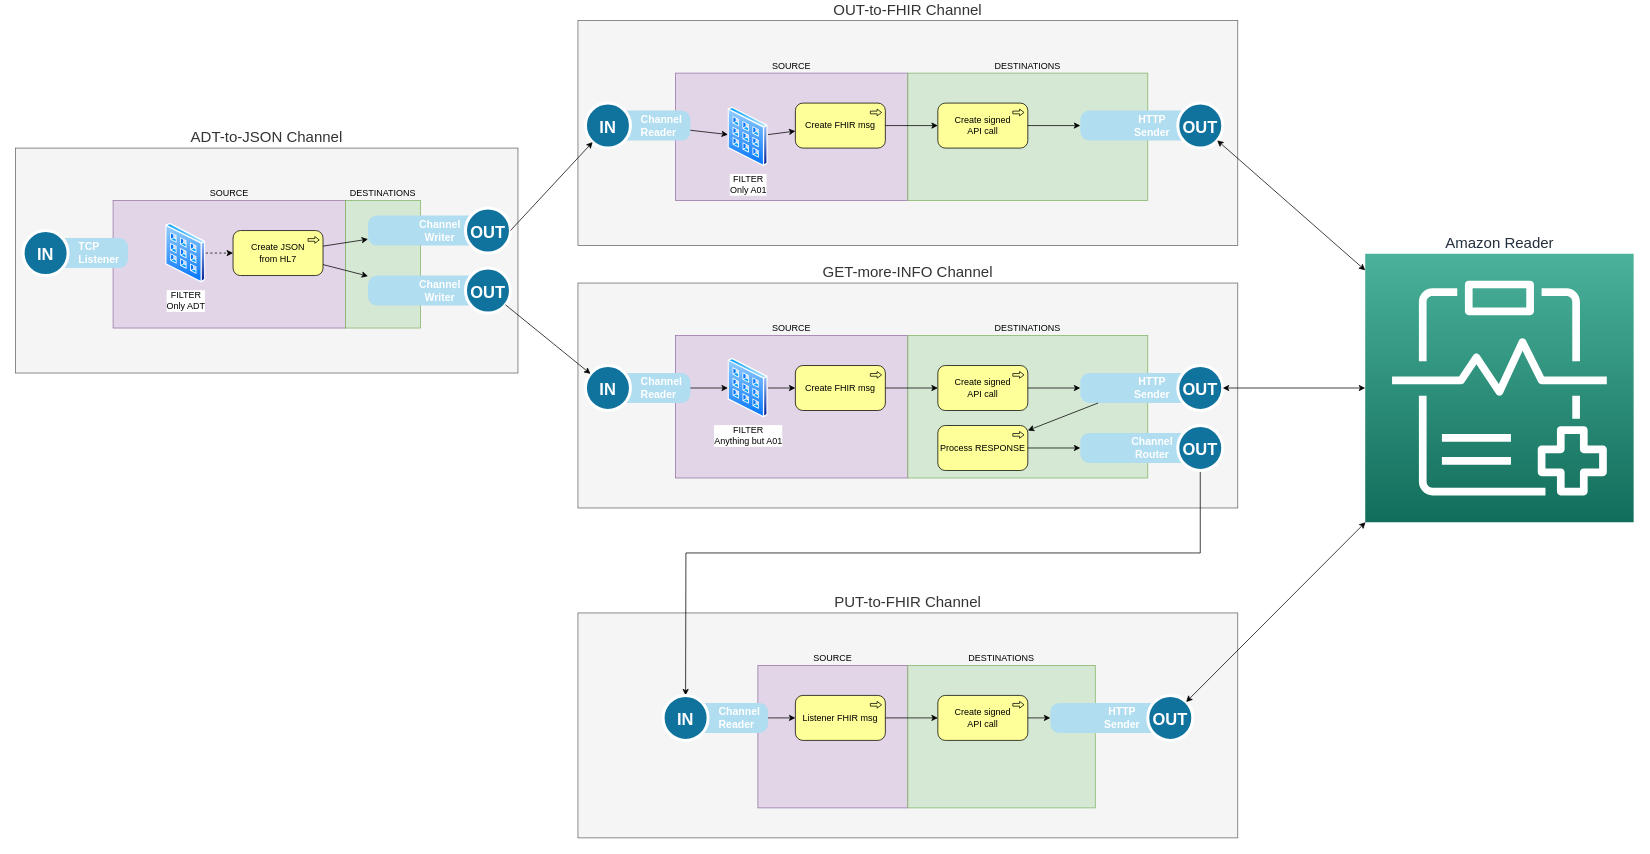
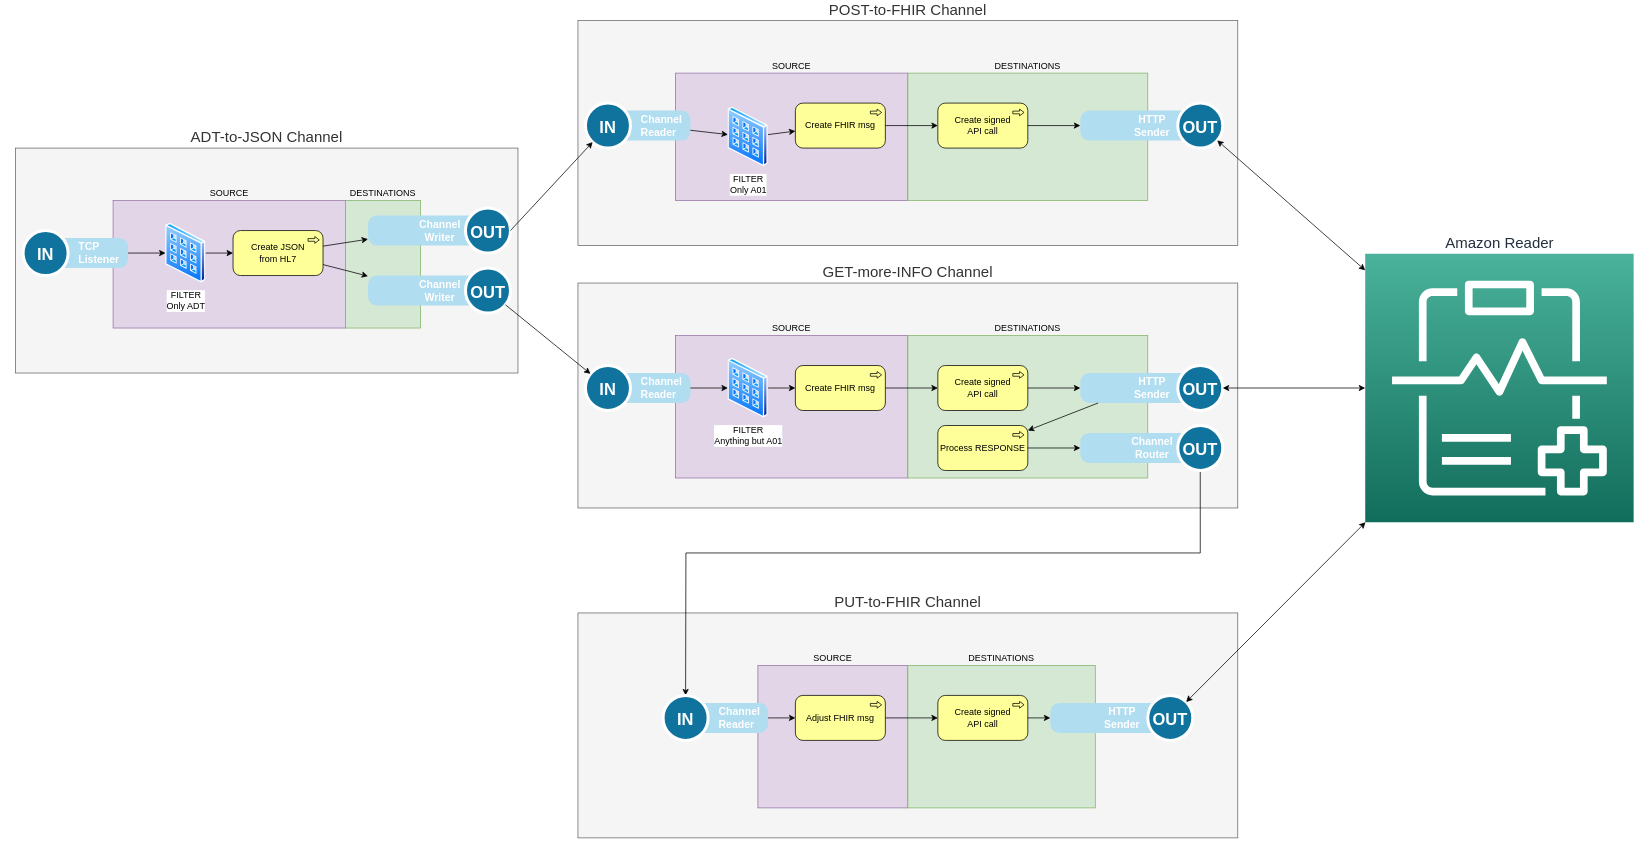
- <mxCell id="14" value="OUT-to-FHIR Channel" style="rounded=0;whiteSpace=wrap;html=1;labelPosition=center;verticalLabelPosition=top;align=center;verticalAlign=bottom;fontSize=20;fillColor=#f5f5f5;fontColor=#333333;strokeColor=#666666;" vertex="1" parent="1"><mxGeometry x="770" y="20" width="880" height="300" as="geometry" /></mxCell>
+ <mxCell id="14" value="POST-to-FHIR Channel" style="rounded=0;whiteSpace=wrap;html=1;labelPosition=center;verticalLabelPosition=top;align=center;verticalAlign=bottom;fontSize=20;fillColor=#f5f5f5;fontColor=#333333;strokeColor=#666666;" vertex="1" parent="1"><mxGeometry x="770" y="20" width="880" height="300" as="geometry" /></mxCell>
+ <mxCell id="34" value="" style="endArrow=classic;html=1;rounded=0;fontSize=20;" edge="1" parent="1" source="8" target="5"><mxGeometry width="50" height="50" relative="1" as="geometry"><mxPoint x="720" y="340" as="sourcePoint" /><mxPoint x="829.586" y="221.984" as="targetPoint" /></mxGeometry></mxCell>
- <mxCell id="33" value="" style="endArrow=classic;html=1;rounded=0;fontSize=20;dashed=1;" edge="1" parent="1" source="5" target="6"><mxGeometry width="50" height="50" relative="1" as="geometry"><mxPoint x="710" y="330" as="sourcePoint" /><mxPoint x="819.586" y="211.984" as="targetPoint" /></mxGeometry></mxCell>
+ <mxCell id="33" value="" style="endArrow=classic;html=1;rounded=0;fontSize=20;" edge="1" parent="1" source="5" target="6"><mxGeometry width="50" height="50" relative="1" as="geometry"><mxPoint x="710" y="330" as="sourcePoint" /><mxPoint x="819.586" y="211.984" as="targetPoint" /></mxGeometry></mxCell>
- <mxCell id="58" value="Listener FHIR msg" style="html=1;outlineConnect=0;whiteSpace=wrap;fillColor=#ffff99;shape=mxgraph.archimate3.application;appType=proc;archiType=rounded;" vertex="1" parent="1"><mxGeometry x="1060" y="920" width="120" height="60" as="geometry" /></mxCell>
+ <mxCell id="58" value="Adjust FHIR msg" style="html=1;outlineConnect=0;whiteSpace=wrap;fillColor=#ffff99;shape=mxgraph.archimate3.application;appType=proc;archiType=rounded;" vertex="1" parent="1"><mxGeometry x="1060" y="920" width="120" height="60" as="geometry" /></mxCell>
